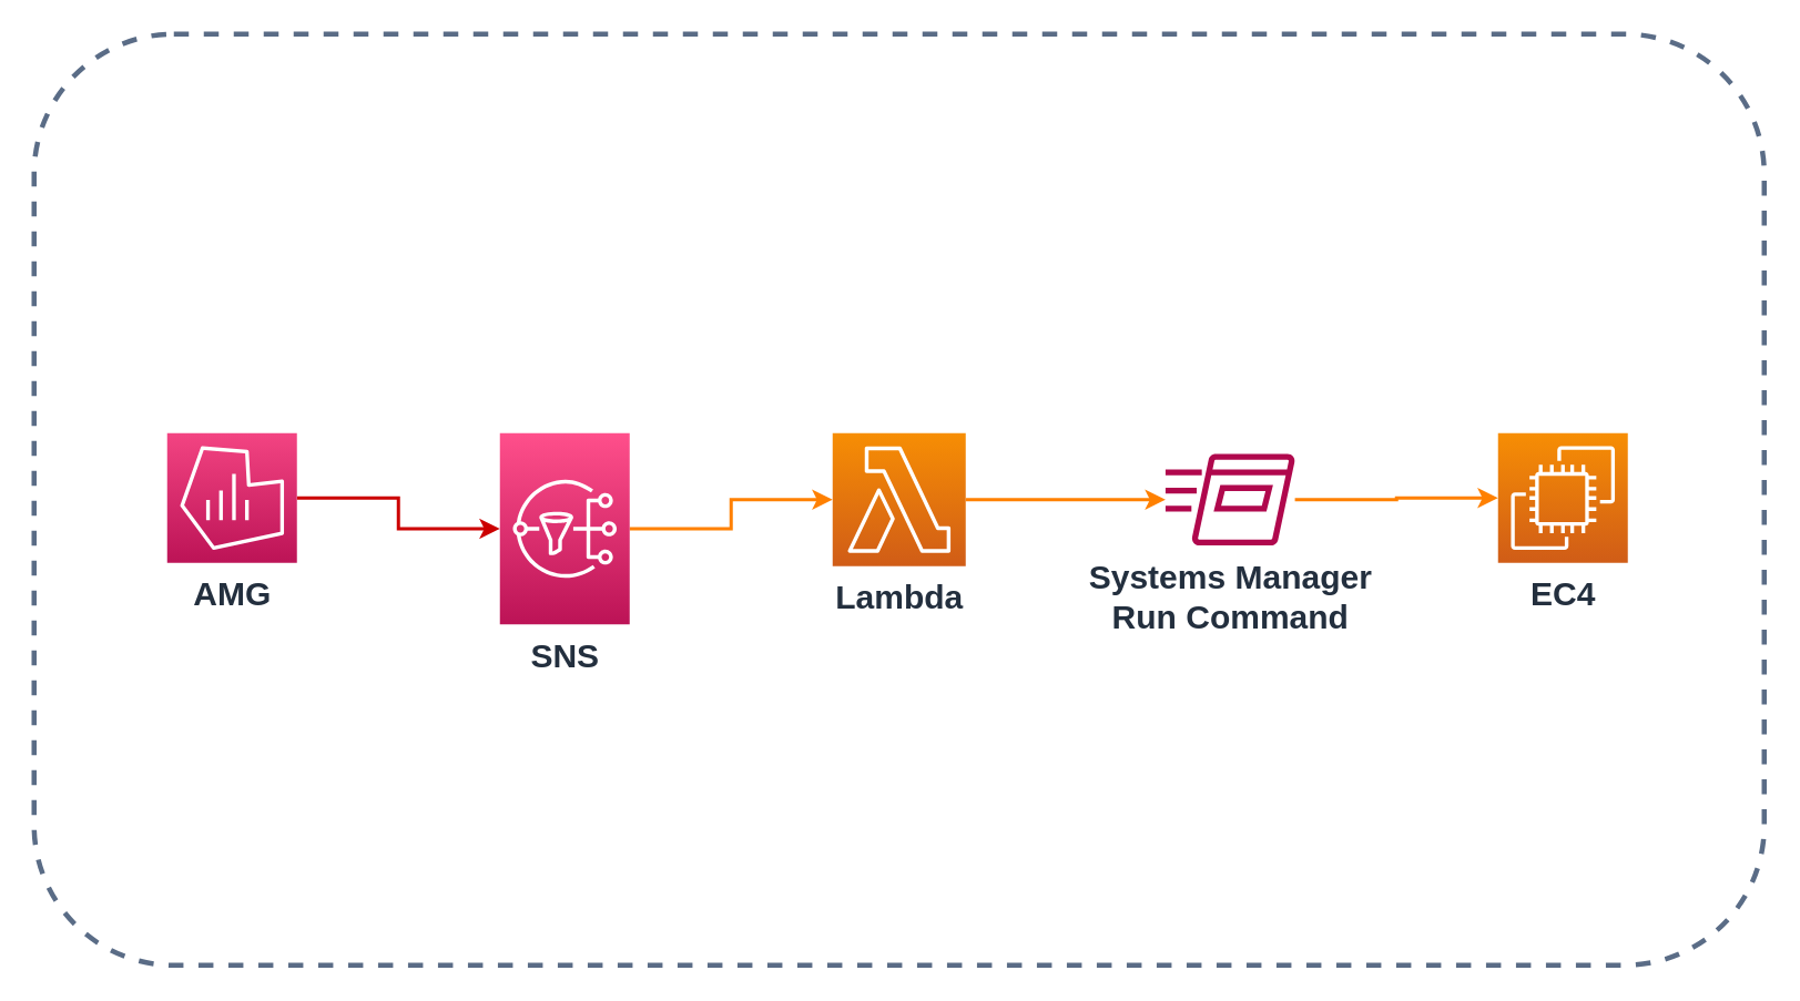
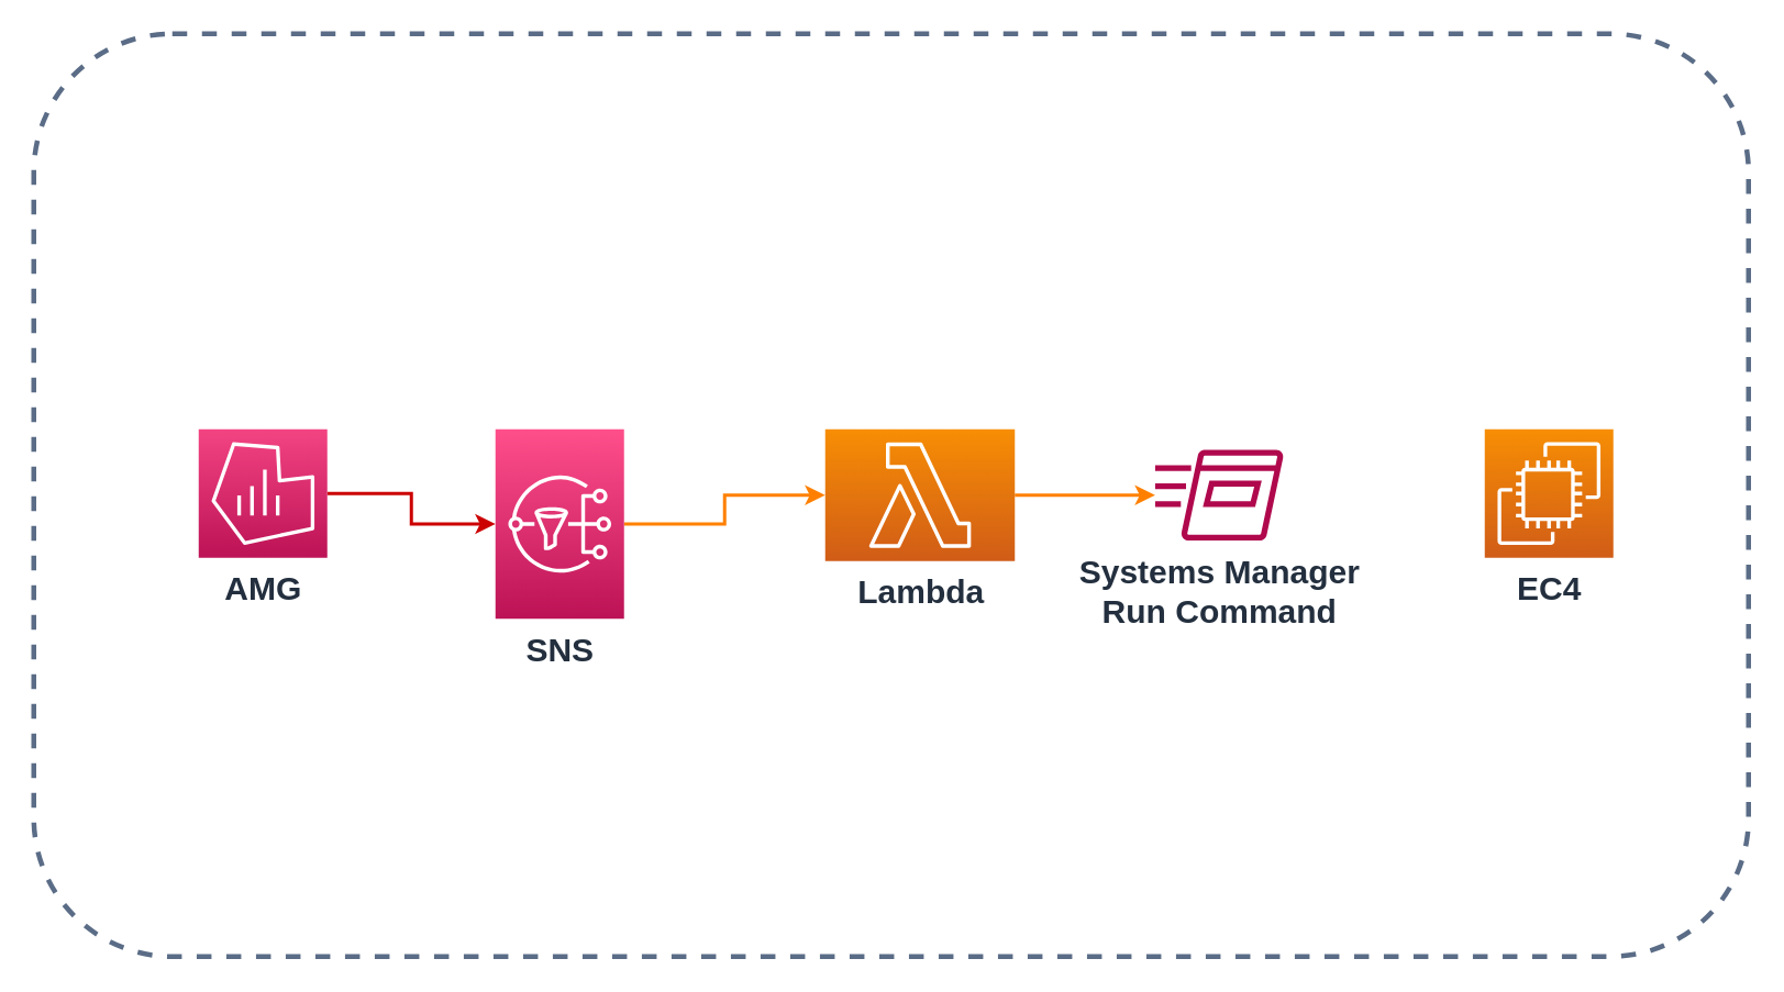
- <mxCell id="8" value="AMG" style="sketch=0;points=[[0,0,0],[0.25,0,0],[0.5,0,0],[0.75,0,0],[1,0,0],[0,1,0],[0.25,1,0],[0.5,1,0],[0.75,1,0],[1,1,0],[0,0.25,0],[0,0.5,0],[0,0.75,0],[1,0.25,0],[1,0.5,0],[1,0.75,0]];points=[[0,0,0],[0.25,0,0],[0.5,0,0],[0.75,0,0],[1,0,0],[0,1,0],[0.25,1,0],[0.5,1,0],[0.75,1,0],[1,1,0],[0,0.25,0],[0,0.5,0],[0,0.75,0],[1,0.25,0],[1,0.5,0],[1,0.75,0]];outlineConnect=0;fontColor=#232F3E;gradientColor=#F34482;gradientDirection=north;fillColor=#BC1356;strokeColor=#ffffff;dashed=0;verticalLabelPosition=bottom;verticalAlign=top;align=center;html=1;fontSize=20;fontStyle=1;aspect=fixed;shape=mxgraph.aws4.resourceIcon;resIcon=mxgraph.aws4.managed_service_for_grafana;" vertex="1" parent="1"><mxGeometry x="100" y="260" width="78" height="78" as="geometry" /></mxCell>
+ <mxCell id="8" value="AMG" style="sketch=0;points=[[0,0,0],[0.25,0,0],[0.5,0,0],[0.75,0,0],[1,0,0],[0,1,0],[0.25,1,0],[0.5,1,0],[0.75,1,0],[1,1,0],[0,0.25,0],[0,0.5,0],[0,0.75,0],[1,0.25,0],[1,0.5,0],[1,0.75,0]];points=[[0,0,0],[0.25,0,0],[0.5,0,0],[0.75,0,0],[1,0,0],[0,1,0],[0.25,1,0],[0.5,1,0],[0.75,1,0],[1,1,0],[0,0.25,0],[0,0.5,0],[0,0.75,0],[1,0.25,0],[1,0.5,0],[1,0.75,0]];outlineConnect=0;fontColor=#232F3E;gradientColor=#F34482;gradientDirection=north;fillColor=#BC1356;strokeColor=#ffffff;dashed=0;verticalLabelPosition=bottom;verticalAlign=top;align=center;html=1;fontSize=20;fontStyle=1;aspect=fixed;shape=mxgraph.aws4.resourceIcon;resIcon=mxgraph.aws4.managed_service_for_grafana;" vertex="1" parent="1"><mxGeometry x="120" y="260" width="78" height="78" as="geometry" /></mxCell>
- <mxCell id="4" value="Lambda" style="sketch=0;points=[[0,0,0],[0.25,0,0],[0.5,0,0],[0.75,0,0],[1,0,0],[0,1,0],[0.25,1,0],[0.5,1,0],[0.75,1,0],[1,1,0],[0,0.25,0],[0,0.5,0],[0,0.75,0],[1,0.25,0],[1,0.5,0],[1,0.75,0]];outlineConnect=0;fontColor=#232F3E;gradientColor=#F78E04;gradientDirection=north;fillColor=#D05C17;strokeColor=#ffffff;dashed=0;verticalLabelPosition=bottom;verticalAlign=top;align=center;html=1;fontSize=20;fontStyle=1;aspect=fixed;shape=mxgraph.aws4.resourceIcon;resIcon=mxgraph.aws4.lambda;" vertex="1" parent="1"><mxGeometry x="500" y="260" width="80" height="80" as="geometry" /></mxCell>
+ <mxCell id="4" value="Lambda" style="sketch=0;points=[[0,0,0],[0.25,0,0],[0.5,0,0],[0.75,0,0],[1,0,0],[0,1,0],[0.25,1,0],[0.5,1,0],[0.75,1,0],[1,1,0],[0,0.25,0],[0,0.5,0],[0,0.75,0],[1,0.25,0],[1,0.5,0],[1,0.75,0]];outlineConnect=0;fontColor=#232F3E;gradientColor=#F78E04;gradientDirection=north;fillColor=#D05C17;strokeColor=#ffffff;dashed=0;verticalLabelPosition=bottom;verticalAlign=top;align=center;html=1;fontSize=20;fontStyle=1;aspect=fixed;shape=mxgraph.aws4.resourceIcon;resIcon=mxgraph.aws4.lambda;" vertex="1" parent="1"><mxGeometry x="500" y="260" width="115" height="80" as="geometry" /></mxCell>
- <mxCell id="9" style="edgeStyle=orthogonalEdgeStyle;rounded=0;orthogonalLoop=1;jettySize=auto;html=1;entryX=0;entryY=0.5;entryDx=0;entryDy=0;entryPerimeter=0;strokeColor=#FF8000;strokeWidth=2;fontSize=20;" edge="1" parent="1" source="10" target="11"><mxGeometry relative="1" as="geometry" /></mxCell>
